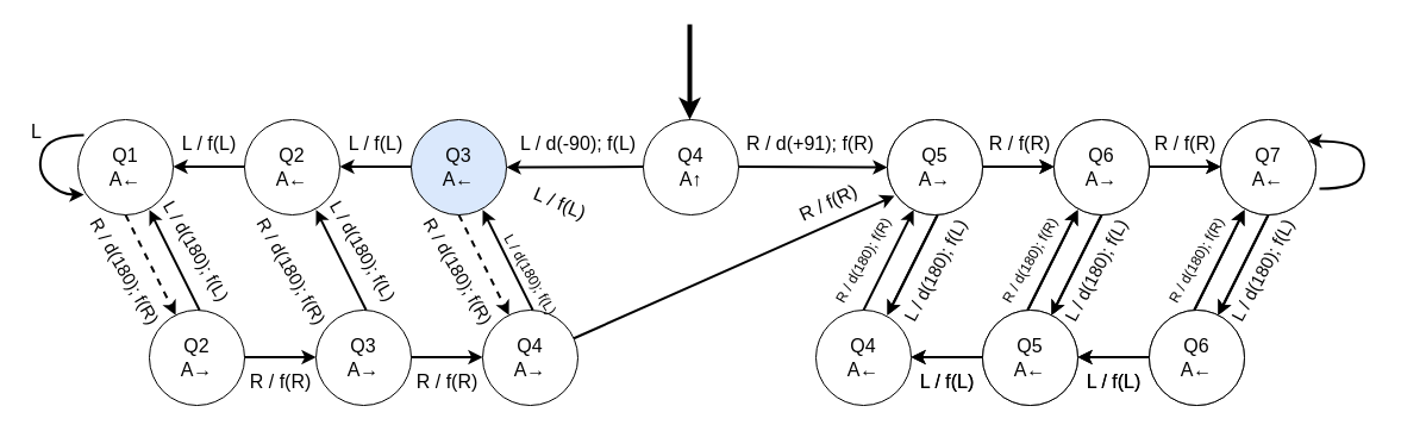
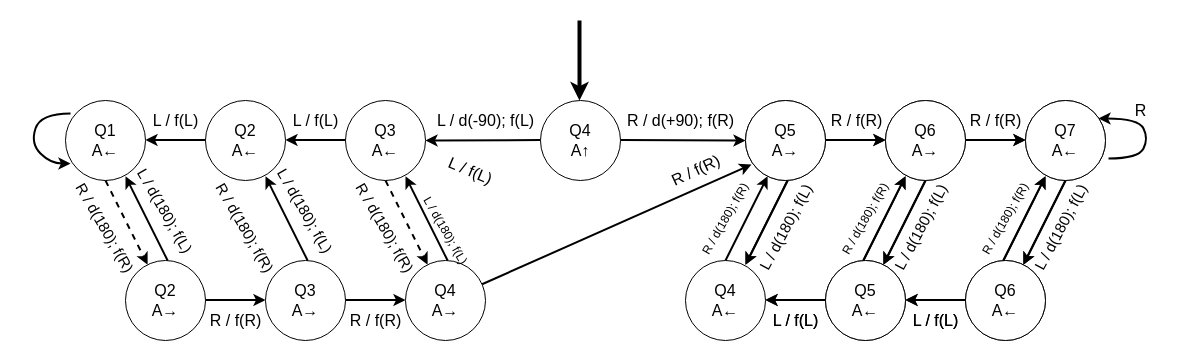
- <mxCell id="81" value="L" style="text;html=1;align=center;verticalAlign=middle;resizable=0;points=[];autosize=1;strokeColor=none;fillColor=none;fontSize=16;" vertex="1" parent="1"><mxGeometry x="20" y="100" width="20" height="20" as="geometry" /></mxCell>
+ <mxCell id="80" value="R" style="text;html=1;align=center;verticalAlign=middle;resizable=0;points=[];autosize=1;strokeColor=none;fillColor=none;fontSize=16;" vertex="1" parent="1"><mxGeometry x="1125" y="100" width="30" height="20" as="geometry" /></mxCell>
- <mxCell id="45" value="R / d(+91); f(R)" style="text;html=1;align=center;verticalAlign=middle;resizable=0;points=[];autosize=1;strokeColor=none;fillColor=none;fontSize=16;" vertex="1" parent="1"><mxGeometry x="620" y="110" width="120" height="20" as="geometry" /></mxCell>
+ <mxCell id="45" value="R / d(+90); f(R)" style="text;html=1;align=center;verticalAlign=middle;resizable=0;points=[];autosize=1;strokeColor=none;fillColor=none;fontSize=16;" vertex="1" parent="1"><mxGeometry x="620" y="110" width="120" height="20" as="geometry" /></mxCell>
- <mxCell id="4" value="&lt;div style=&quot;font-size: 16px&quot;&gt;&lt;font style=&quot;font-size: 16px&quot;&gt;Q3&lt;/font&gt;&lt;/div&gt;&lt;div style=&quot;font-size: 16px&quot;&gt;&lt;font style=&quot;font-size: 16px&quot;&gt;A←&lt;br&gt;&lt;/font&gt;&lt;/div&gt;" style="ellipse;whiteSpace=wrap;html=1;aspect=fixed;fillColor=#dae8fc;" vertex="1" parent="1"><mxGeometry x="345" y="100" width="80" height="80" as="geometry" /></mxCell>
+ <mxCell id="4" value="&lt;div style=&quot;font-size: 16px&quot;&gt;&lt;font style=&quot;font-size: 16px&quot;&gt;Q3&lt;/font&gt;&lt;/div&gt;&lt;div style=&quot;font-size: 16px&quot;&gt;&lt;font style=&quot;font-size: 16px&quot;&gt;A←&lt;br&gt;&lt;/font&gt;&lt;/div&gt;" style="ellipse;whiteSpace=wrap;html=1;aspect=fixed;" vertex="1" parent="1"><mxGeometry x="345" y="100" width="80" height="80" as="geometry" /></mxCell>
